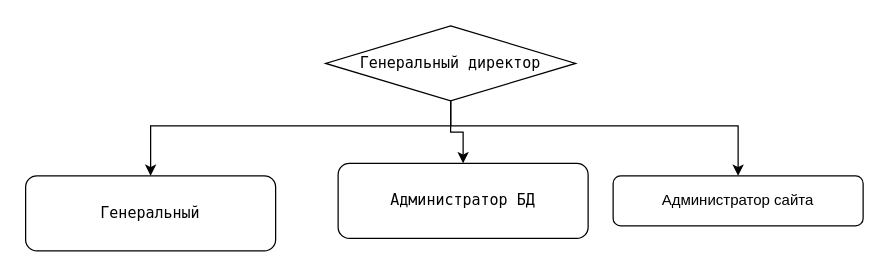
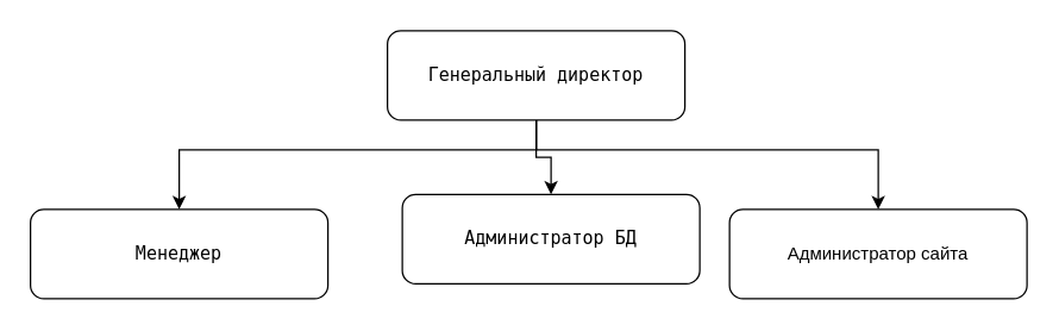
- <mxCell id="5" value="&lt;pre&gt;&lt;code data-sourcepos=&quot;3:1-51:42&quot; class=&quot;code-container no-decoration-radius&quot; data-test-id=&quot;code-content&quot; role=&quot;text&quot;&gt;Генеральный директор&lt;/code&gt;&lt;/pre&gt;" style="rhombus;whiteSpace=wrap;html=1;" parent="1" vertex="1"><mxGeometry x="260" y="20" width="200" height="60" as="geometry" /></mxCell>
+ <mxCell id="5" value="&lt;pre&gt;&lt;code data-sourcepos=&quot;3:1-51:42&quot; class=&quot;code-container no-decoration-radius&quot; data-test-id=&quot;code-content&quot; role=&quot;text&quot;&gt;Генеральный директор&lt;/code&gt;&lt;/pre&gt;" style="rounded=1;whiteSpace=wrap;html=1;" parent="1" vertex="1"><mxGeometry x="260" y="20" width="200" height="60" as="geometry" /></mxCell>
- <mxCell id="6" value="Администратор сайта" style="rounded=1;whiteSpace=wrap;html=1;" parent="1" vertex="1"><mxGeometry x="490" y="140" width="200" height="40" as="geometry" /></mxCell>
+ <mxCell id="6" value="Администратор сайта" style="rounded=1;whiteSpace=wrap;html=1;" parent="1" vertex="1"><mxGeometry x="490" y="140" width="200" height="60" as="geometry" /></mxCell>
- <mxCell id="2" value="&lt;pre&gt;&lt;code data-sourcepos=&quot;3:1-51:42&quot; class=&quot;code-container no-decoration-radius&quot; data-test-id=&quot;code-content&quot; role=&quot;text&quot;&gt;Генеральный&lt;/code&gt;&lt;/pre&gt;" style="rounded=1;whiteSpace=wrap;html=1;" parent="1" vertex="1"><mxGeometry x="20" y="140" width="200" height="60" as="geometry" /></mxCell>
+ <mxCell id="2" value="&lt;pre&gt;&lt;code data-sourcepos=&quot;3:1-51:42&quot; class=&quot;code-container no-decoration-radius&quot; data-test-id=&quot;code-content&quot; role=&quot;text&quot;&gt;Менеджер&lt;/code&gt;&lt;/pre&gt;" style="rounded=1;whiteSpace=wrap;html=1;" parent="1" vertex="1"><mxGeometry x="20" y="140" width="200" height="60" as="geometry" /></mxCell>
